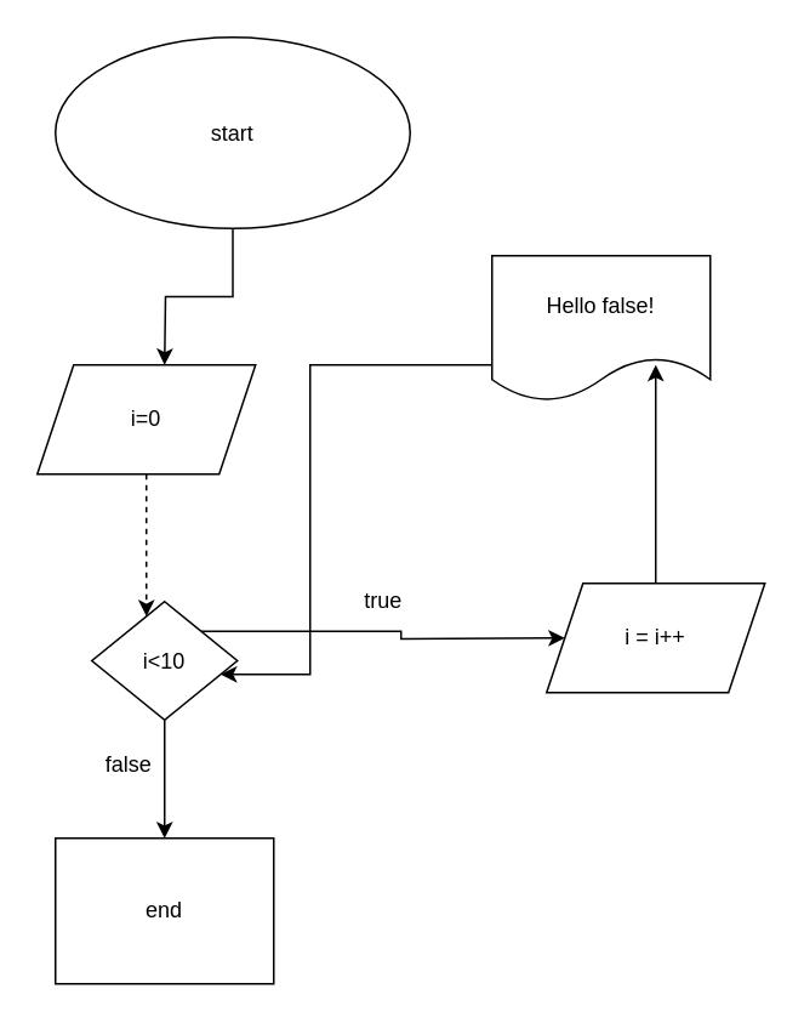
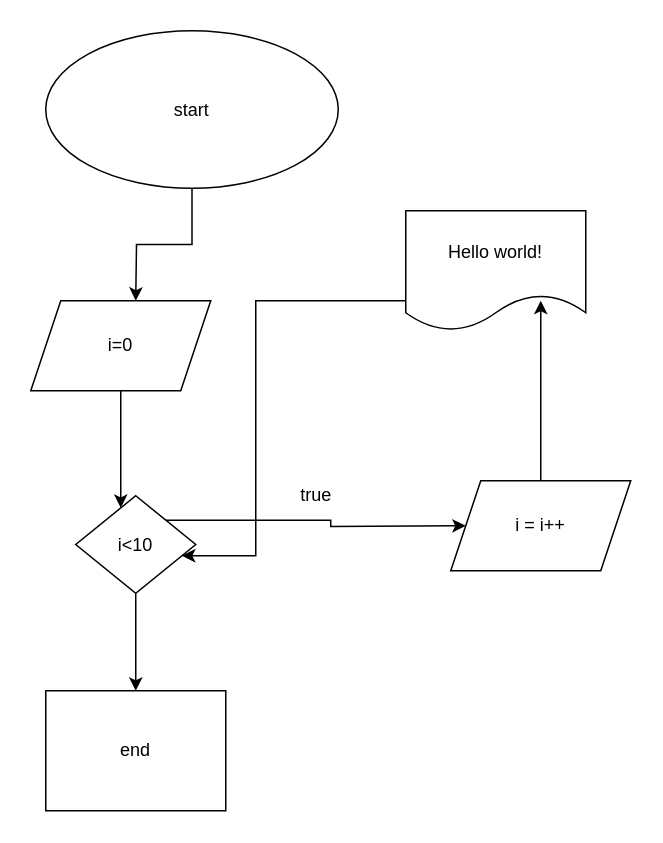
- <mxCell id="10" value="Hello false!" style="shape=document;whiteSpace=wrap;html=1;boundedLbl=1;" parent="1" vertex="1"><mxGeometry x="270" y="140" width="120" height="80" as="geometry" /></mxCell>
+ <mxCell id="10" value="Hello world!" style="shape=document;whiteSpace=wrap;html=1;boundedLbl=1;" parent="1" vertex="1"><mxGeometry x="270" y="140" width="120" height="80" as="geometry" /></mxCell>
- <mxCell id="4" style="edgeStyle=orthogonalEdgeStyle;rounded=0;orthogonalLoop=1;jettySize=auto;html=1;exitX=0.5;exitY=1;exitDx=0;exitDy=0;entryX=0.375;entryY=0.125;entryDx=0;entryDy=0;entryPerimeter=0;dashed=1;" parent="1" source="5" target="8" edge="1"><mxGeometry relative="1" as="geometry" /></mxCell>
+ <mxCell id="4" style="edgeStyle=orthogonalEdgeStyle;rounded=0;orthogonalLoop=1;jettySize=auto;html=1;exitX=0.5;exitY=1;exitDx=0;exitDy=0;entryX=0.375;entryY=0.125;entryDx=0;entryDy=0;entryPerimeter=0;" parent="1" source="5" target="8" edge="1"><mxGeometry relative="1" as="geometry" /></mxCell>
- <mxCell id="15" value="false" style="text;html=1;align=center;verticalAlign=middle;resizable=0;points=[];autosize=1;strokeColor=none;" vertex="1" parent="1"><mxGeometry x="50" y="410" width="40" height="20" as="geometry" /></mxCell>
